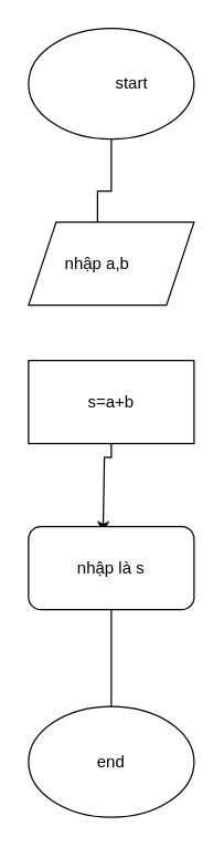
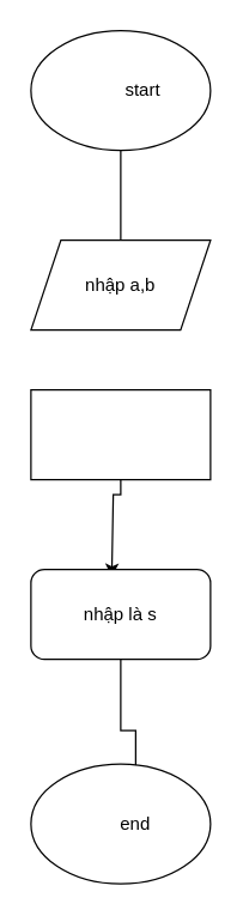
- <mxCell id="11" value="nhập a,b" style="text;html=1;align=center;verticalAlign=middle;whiteSpace=wrap;rounded=0;" vertex="1" parent="1"><mxGeometry x="40" y="175" width="60" height="30" as="geometry" /></mxCell>
+ <mxCell id="11" value="nhập a,b" style="text;html=1;align=center;verticalAlign=middle;whiteSpace=wrap;rounded=0;" vertex="1" parent="1"><mxGeometry x="50" y="175" width="60" height="30" as="geometry" /></mxCell>
- <mxCell id="12" value="&lt;font style=&quot;vertical-align: inherit;&quot;&gt;&lt;font style=&quot;vertical-align: inherit;&quot;&gt;s=a+b&lt;/font&gt;&lt;/font&gt;" style="text;html=1;align=center;verticalAlign=middle;whiteSpace=wrap;rounded=0;" vertex="1" parent="1"><mxGeometry x="50" y="275" width="60" height="30" as="geometry" /></mxCell>
- <mxCell id="13" value="end" style="text;html=1;align=center;verticalAlign=middle;whiteSpace=wrap;rounded=0;" vertex="1" parent="1"><mxGeometry x="50" y="535" width="60" height="30" as="geometry" /></mxCell>
+ <mxCell id="13" value="end" style="text;html=1;align=center;verticalAlign=middle;whiteSpace=wrap;rounded=0;" vertex="1" parent="1"><mxGeometry x="60" y="535" width="60" height="30" as="geometry" /></mxCell>
